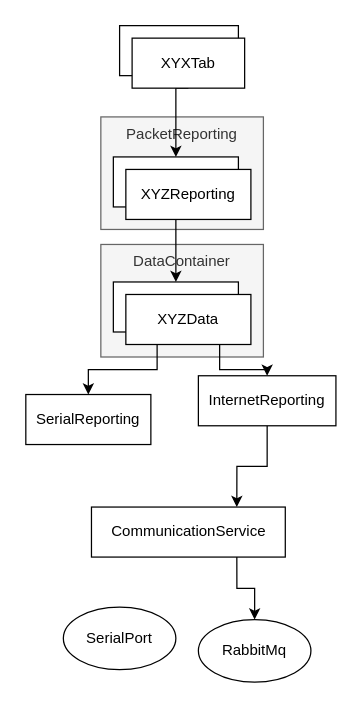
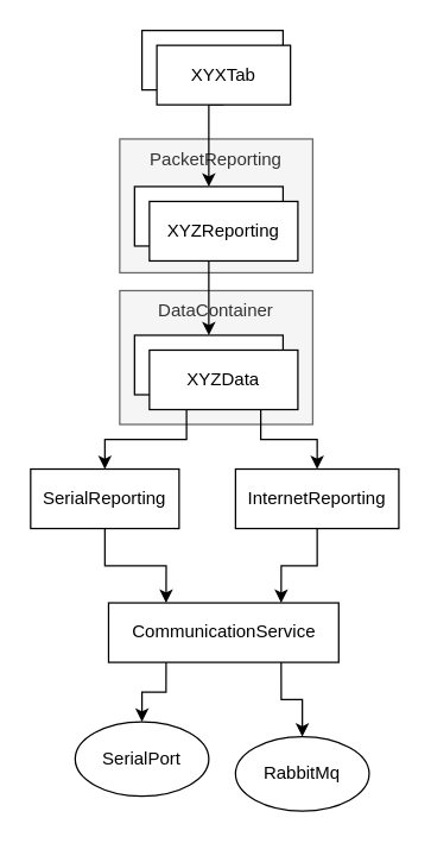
- <mxCell id="17" value="InternetReporting" style="rounded=0;whiteSpace=wrap;html=1;" vertex="1" parent="1"><mxGeometry x="158" y="300" width="110" height="40" as="geometry" /></mxCell>
+ <mxCell id="17" value="InternetReporting" style="rounded=0;whiteSpace=wrap;html=1;" vertex="1" parent="1"><mxGeometry x="158" y="315" width="110" height="40" as="geometry" /></mxCell>
+ <mxCell id="14" style="edgeStyle=orthogonalEdgeStyle;rounded=0;orthogonalLoop=1;jettySize=auto;html=1;exitX=0.5;exitY=1;exitDx=0;exitDy=0;entryX=0.25;entryY=0;entryDx=0;entryDy=0;" edge="1" parent="1" source="15" target="20"><mxGeometry relative="1" as="geometry" /></mxCell>
+ <mxCell id="18" style="edgeStyle=orthogonalEdgeStyle;rounded=0;orthogonalLoop=1;jettySize=auto;html=1;exitX=0.25;exitY=1;exitDx=0;exitDy=0;" edge="1" parent="1" source="20" target="21"><mxGeometry relative="1" as="geometry" /></mxCell>
